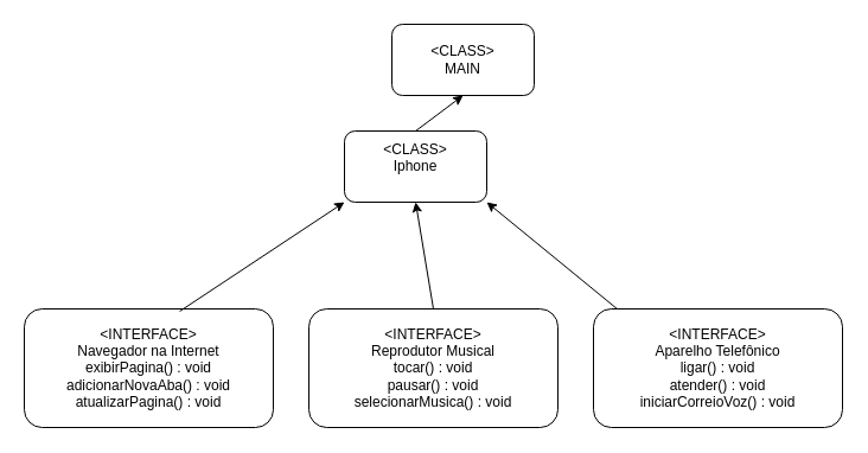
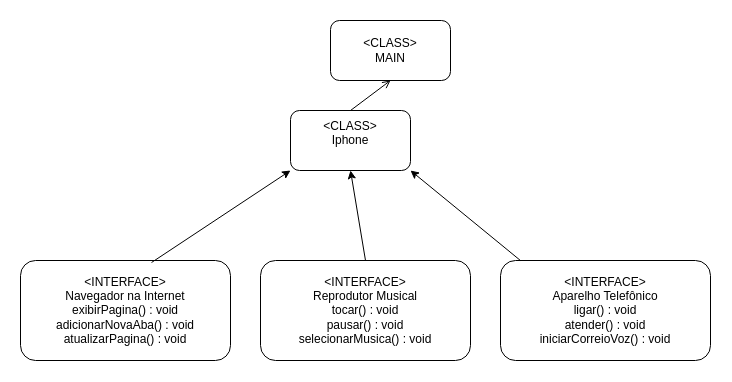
- <mxCell id="10" value="" style="endArrow=classic;html=1;rounded=0;entryX=0.5;entryY=1;entryDx=0;entryDy=0;exitX=0.5;exitY=0;exitDx=0;exitDy=0;" parent="1" source="5" target="9" edge="1"><mxGeometry width="50" height="50" relative="1" as="geometry"><mxPoint x="270" y="200" as="sourcePoint" /><mxPoint x="335" y="130" as="targetPoint" /><Array as="points" /></mxGeometry></mxCell>
+ <mxCell id="10" value="" style="endArrow=open;html=1;rounded=0;entryX=0.5;entryY=1;entryDx=0;entryDy=0;exitX=0.5;exitY=0;exitDx=0;exitDy=0;" parent="1" source="5" target="9" edge="1"><mxGeometry width="50" height="50" relative="1" as="geometry"><mxPoint x="270" y="200" as="sourcePoint" /><mxPoint x="335" y="130" as="targetPoint" /><Array as="points" /></mxGeometry></mxCell>
